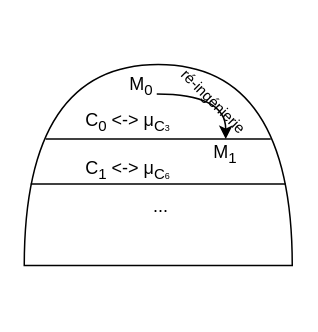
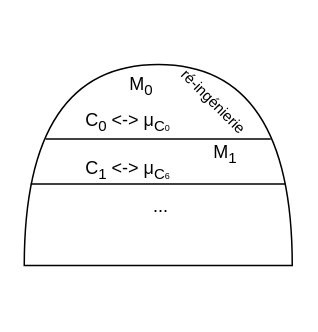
- <mxCell id="6" style="edgeStyle=orthogonalEdgeStyle;rounded=0;orthogonalLoop=1;jettySize=auto;html=1;curved=1;exitX=1;exitY=1;exitDx=0;exitDy=0;entryX=0.5;entryY=0;entryDx=0;entryDy=0;" parent="1" source="7" target="8" edge="1"><mxGeometry relative="1" as="geometry"><Array as="points"><mxPoint x="104" y="62" /><mxPoint x="150" y="62" /></Array></mxGeometry></mxCell>
- <mxCell id="3" value="C&lt;sub&gt;0&lt;/sub&gt; &amp;lt;-&amp;gt; μ&lt;sub&gt;C&lt;font style=&quot;font-size: 9px;&quot;&gt;&lt;font style=&quot;font-size: 8px;&quot;&gt;&lt;font style=&quot;font-size: 7px;&quot;&gt;&lt;font style=&quot;font-size: 6px;&quot;&gt;3&lt;/font&gt;&lt;/font&gt;&lt;/font&gt;&lt;/font&gt;&lt;/sub&gt;" style="text;html=1;strokeColor=none;fillColor=none;align=center;verticalAlign=middle;whiteSpace=wrap;rounded=0;" parent="1" vertex="1"><mxGeometry x="45" y="66" width="80" height="30" as="geometry" /></mxCell>
+ <mxCell id="3" value="C&lt;sub&gt;0&lt;/sub&gt; &amp;lt;-&amp;gt; μ&lt;sub&gt;C&lt;font style=&quot;font-size: 9px;&quot;&gt;&lt;font style=&quot;font-size: 8px;&quot;&gt;&lt;font style=&quot;font-size: 7px;&quot;&gt;&lt;font style=&quot;font-size: 6px;&quot;&gt;0&lt;/font&gt;&lt;/font&gt;&lt;/font&gt;&lt;/font&gt;&lt;/sub&gt;" style="text;html=1;strokeColor=none;fillColor=none;align=center;verticalAlign=middle;whiteSpace=wrap;rounded=0;" parent="1" vertex="1"><mxGeometry x="45" y="66" width="80" height="30" as="geometry" /></mxCell>
